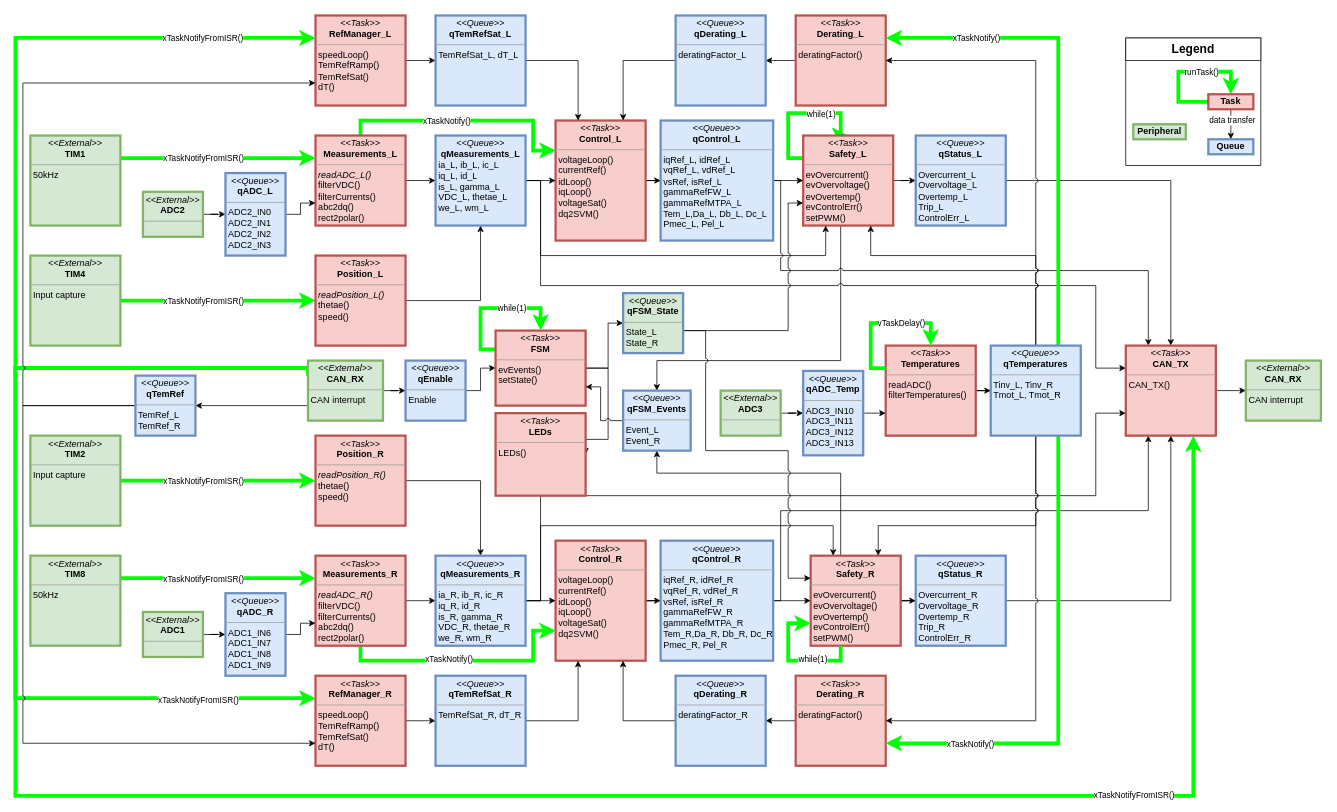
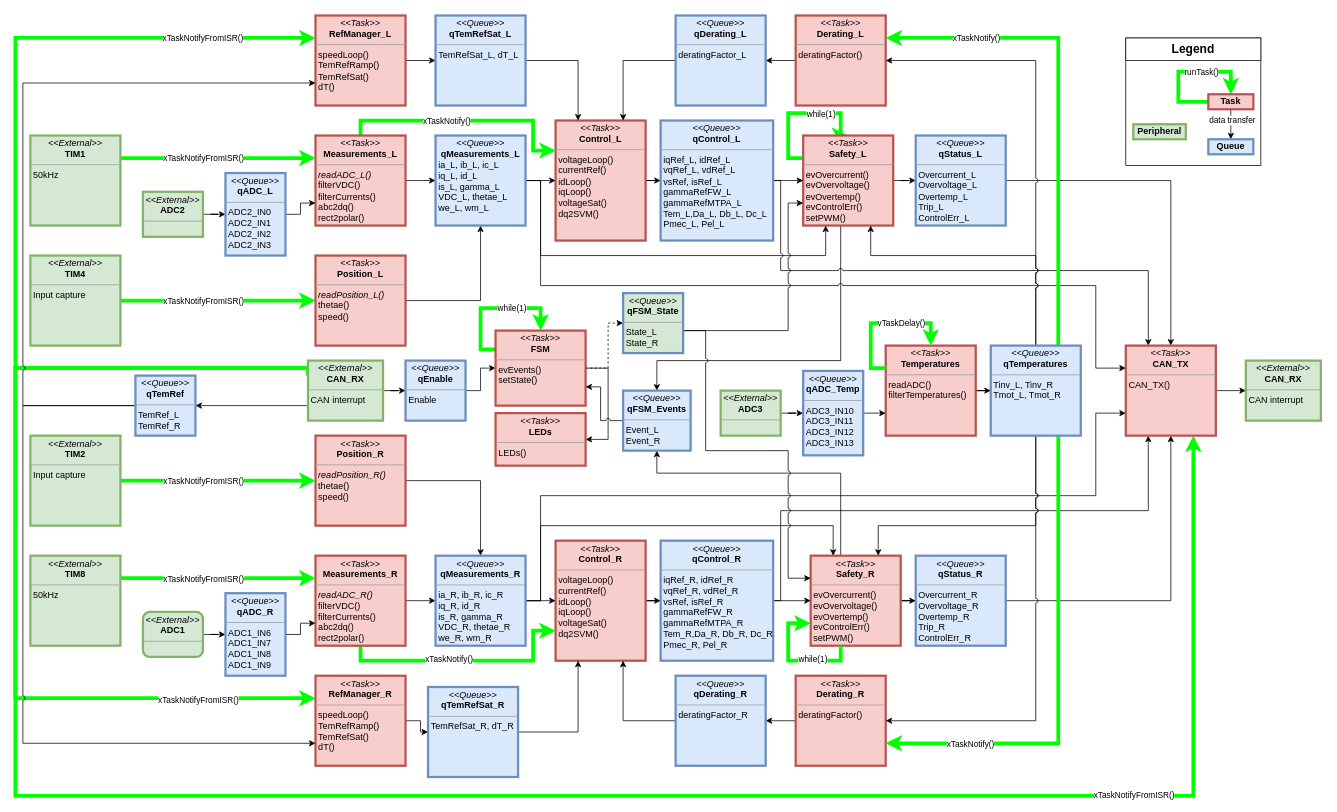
- <mxCell id="112" style="edgeStyle=orthogonalEdgeStyle;rounded=0;orthogonalLoop=1;jettySize=auto;html=1;entryX=0;entryY=0.5;entryDx=0;entryDy=0;jumpStyle=arc;" parent="1" source="116" target="121" edge="1"><mxGeometry relative="1" as="geometry"><Array as="points"><mxPoint x="810" y="490" /><mxPoint x="810" y="430" /></Array></mxGeometry></mxCell>
+ <mxCell id="112" style="edgeStyle=orthogonalEdgeStyle;rounded=0;orthogonalLoop=1;jettySize=auto;html=1;entryX=0;entryY=0.5;entryDx=0;entryDy=0;jumpStyle=arc;dashed=1;" parent="1" source="116" target="121" edge="1"><mxGeometry relative="1" as="geometry"><Array as="points"><mxPoint x="810" y="490" /><mxPoint x="810" y="430" /></Array></mxGeometry></mxCell>
- <mxCell id="127" value="&lt;p style=&quot;margin:0px;margin-top:4px;text-align:center;&quot;&gt;&lt;i&gt;&amp;lt;&amp;lt;Task&amp;gt;&amp;gt;&lt;/i&gt;&lt;br&gt;&lt;b&gt;LEDs&lt;/b&gt;&lt;/p&gt;&lt;hr size=&quot;1&quot;&gt;&lt;p style=&quot;margin:0px;margin-left:4px;&quot;&gt;LEDs()&lt;/p&gt;" style="verticalAlign=top;align=left;overflow=fill;fontSize=12;fontFamily=Helvetica;html=1;rounded=0;shadow=0;comic=0;labelBackgroundColor=none;strokeWidth=3;strokeColor=#b85450;fillColor=#f8cecc;" parent="1" vertex="1"><mxGeometry x="660" y="550" width="120" height="110" as="geometry" /></mxCell>
+ <mxCell id="127" value="&lt;p style=&quot;margin:0px;margin-top:4px;text-align:center;&quot;&gt;&lt;i&gt;&amp;lt;&amp;lt;Task&amp;gt;&amp;gt;&lt;/i&gt;&lt;br&gt;&lt;b&gt;LEDs&lt;/b&gt;&lt;/p&gt;&lt;hr size=&quot;1&quot;&gt;&lt;p style=&quot;margin:0px;margin-left:4px;&quot;&gt;LEDs()&lt;/p&gt;" style="verticalAlign=top;align=left;overflow=fill;fontSize=12;fontFamily=Helvetica;html=1;rounded=0;shadow=0;comic=0;labelBackgroundColor=none;strokeWidth=3;strokeColor=#b85450;fillColor=#f8cecc;" parent="1" vertex="1"><mxGeometry x="660" y="550" width="120" height="70" as="geometry" /></mxCell>
- <mxCell id="103" value="&lt;p style=&quot;margin:0px;margin-top:4px;text-align:center;&quot;&gt;&lt;i&gt;&amp;lt;&amp;lt;External&amp;gt;&amp;gt;&lt;/i&gt;&lt;br&gt;&lt;b&gt;ADC1&lt;/b&gt;&lt;/p&gt;&lt;hr size=&quot;1&quot;&gt;&lt;p style=&quot;margin:0px;margin-left:4px;&quot;&gt;&lt;br&gt;&lt;/p&gt;" style="verticalAlign=top;align=left;overflow=fill;fontSize=12;fontFamily=Helvetica;html=1;rounded=0;shadow=0;comic=0;labelBackgroundColor=none;strokeWidth=3;strokeColor=#82b366;fillColor=#d5e8d4;" parent="1" vertex="1"><mxGeometry x="190" y="815" width="80" height="60" as="geometry" /></mxCell>
+ <mxCell id="103" value="&lt;p style=&quot;margin:0px;margin-top:4px;text-align:center;&quot;&gt;&lt;i&gt;&amp;lt;&amp;lt;External&amp;gt;&amp;gt;&lt;/i&gt;&lt;br&gt;&lt;b&gt;ADC1&lt;/b&gt;&lt;/p&gt;&lt;hr size=&quot;1&quot;&gt;&lt;p style=&quot;margin:0px;margin-left:4px;&quot;&gt;&lt;br&gt;&lt;/p&gt;" style="verticalAlign=top;align=left;overflow=fill;fontSize=12;fontFamily=Helvetica;html=1;shadow=0;comic=0;labelBackgroundColor=none;strokeWidth=3;strokeColor=#82b366;fillColor=#d5e8d4;rounded=1;" parent="1" vertex="1"><mxGeometry x="190" y="815" width="80" height="60" as="geometry" /></mxCell>
- <mxCell id="58" value="&lt;p style=&quot;margin:0px;margin-top:4px;text-align:center;&quot;&gt;&lt;i&gt;&amp;lt;&amp;lt;Queue&amp;gt;&amp;gt;&lt;/i&gt;&lt;br&gt;&lt;b&gt;qTemRefSat_&lt;/b&gt;&lt;b style=&quot;background-color: initial;&quot;&gt;R&lt;/b&gt;&lt;/p&gt;&lt;hr size=&quot;1&quot;&gt;&lt;p style=&quot;margin:0px;margin-left:4px;&quot;&gt;TemRefSat_R, dT_R&lt;/p&gt;" style="verticalAlign=top;align=left;overflow=fill;fontSize=12;fontFamily=Helvetica;html=1;rounded=0;shadow=0;comic=0;labelBackgroundColor=none;strokeWidth=3;strokeColor=#6c8ebf;fillColor=#dae8fc;" parent="1" vertex="1"><mxGeometry x="580" y="900" width="120" height="120" as="geometry" /></mxCell>
+ <mxCell id="58" value="&lt;p style=&quot;margin:0px;margin-top:4px;text-align:center;&quot;&gt;&lt;i&gt;&amp;lt;&amp;lt;Queue&amp;gt;&amp;gt;&lt;/i&gt;&lt;br&gt;&lt;b&gt;qTemRefSat_&lt;/b&gt;&lt;b style=&quot;background-color: initial;&quot;&gt;R&lt;/b&gt;&lt;/p&gt;&lt;hr size=&quot;1&quot;&gt;&lt;p style=&quot;margin:0px;margin-left:4px;&quot;&gt;TemRefSat_R, dT_R&lt;/p&gt;" style="verticalAlign=top;align=left;overflow=fill;fontSize=12;fontFamily=Helvetica;html=1;rounded=0;shadow=0;comic=0;labelBackgroundColor=none;strokeWidth=3;strokeColor=#6c8ebf;fillColor=#dae8fc;" parent="1" vertex="1"><mxGeometry x="570" y="915" width="120" height="120" as="geometry" /></mxCell>
